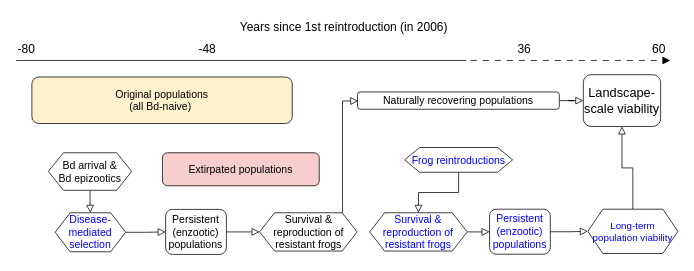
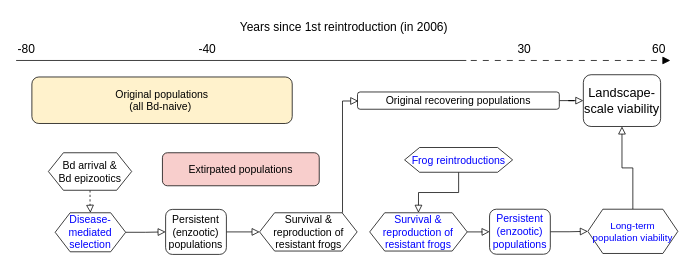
- <mxCell id="5" value="&lt;font style=&quot;font-size: 16px;&quot;&gt;-48&lt;/font&gt;" style="text;html=1;strokeColor=none;fillColor=none;align=center;verticalAlign=middle;whiteSpace=wrap;rounded=0;fontSize=14;" parent="1" vertex="1"><mxGeometry x="261" y="50" width="30" height="30" as="geometry" /></mxCell>
+ <mxCell id="5" value="&lt;font style=&quot;font-size: 16px;&quot;&gt;-40&lt;/font&gt;" style="text;html=1;strokeColor=none;fillColor=none;align=center;verticalAlign=middle;whiteSpace=wrap;rounded=0;fontSize=14;" parent="1" vertex="1"><mxGeometry x="261" y="50" width="30" height="30" as="geometry" /></mxCell>
- <mxCell id="7" value="&lt;font style=&quot;font-size: 16px;&quot;&gt;36&lt;/font&gt;" style="text;html=1;align=center;verticalAlign=middle;resizable=0;points=[];autosize=1;strokeColor=none;fillColor=none;fontSize=14;" parent="1" vertex="1"><mxGeometry x="678" y="50" width="40" height="30" as="geometry" /></mxCell>
+ <mxCell id="7" value="&lt;font style=&quot;font-size: 16px;&quot;&gt;30&lt;/font&gt;" style="text;html=1;align=center;verticalAlign=middle;resizable=0;points=[];autosize=1;strokeColor=none;fillColor=none;fontSize=14;" parent="1" vertex="1"><mxGeometry x="678" y="50" width="40" height="30" as="geometry" /></mxCell>
- <mxCell id="12" value="&lt;font style=&quot;font-size: 14px;&quot;&gt;Naturally recovering populations&lt;/font&gt;" style="rounded=1;whiteSpace=wrap;html=1;" parent="1" vertex="1"><mxGeometry x="476" y="122" width="269" height="23" as="geometry" /></mxCell>
+ <mxCell id="12" value="&lt;font style=&quot;font-size: 14px;&quot;&gt;Original recovering populations&lt;/font&gt;" style="rounded=1;whiteSpace=wrap;html=1;" parent="1" vertex="1"><mxGeometry x="476" y="122" width="269" height="23" as="geometry" /></mxCell>
- <mxCell id="13" style="edgeStyle=orthogonalEdgeStyle;rounded=0;orthogonalLoop=1;jettySize=auto;html=1;entryX=0.5;entryY=0;entryDx=0;entryDy=0;endArrow=block;endFill=0;endSize=8;" parent="1" source="14" target="16" edge="1"><mxGeometry relative="1" as="geometry" /></mxCell>
+ <mxCell id="13" style="edgeStyle=orthogonalEdgeStyle;rounded=0;orthogonalLoop=1;jettySize=auto;html=1;entryX=0.5;entryY=0;entryDx=0;entryDy=0;endArrow=block;endFill=0;endSize=8;dashed=1;" parent="1" source="14" target="16" edge="1"><mxGeometry relative="1" as="geometry" /></mxCell>
